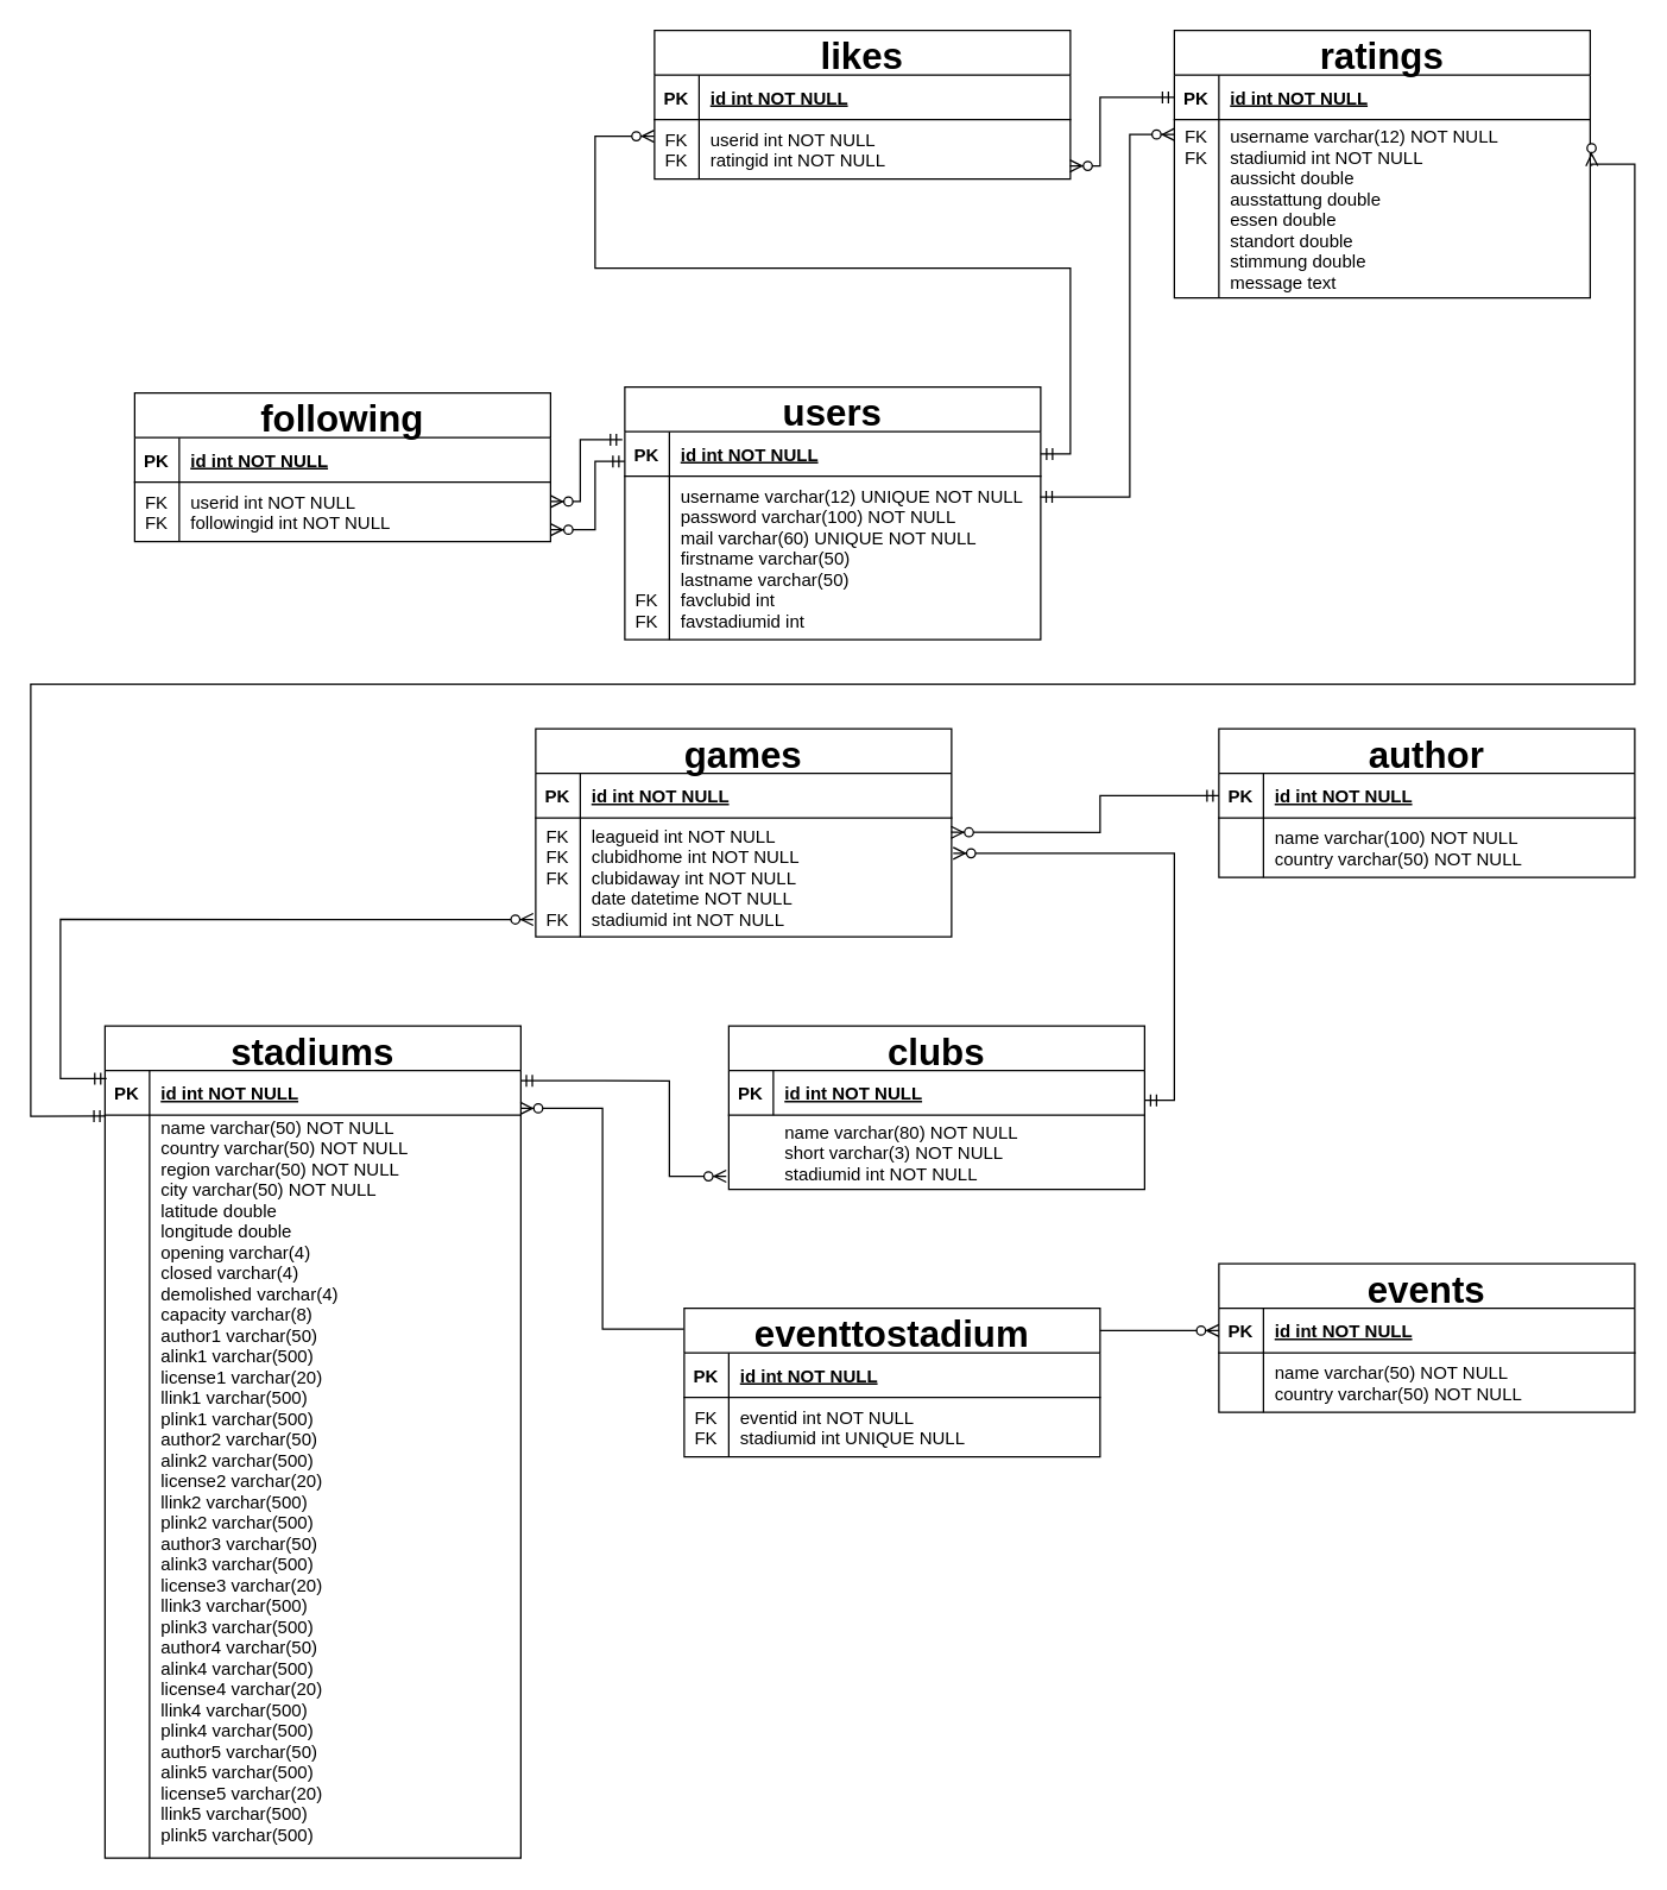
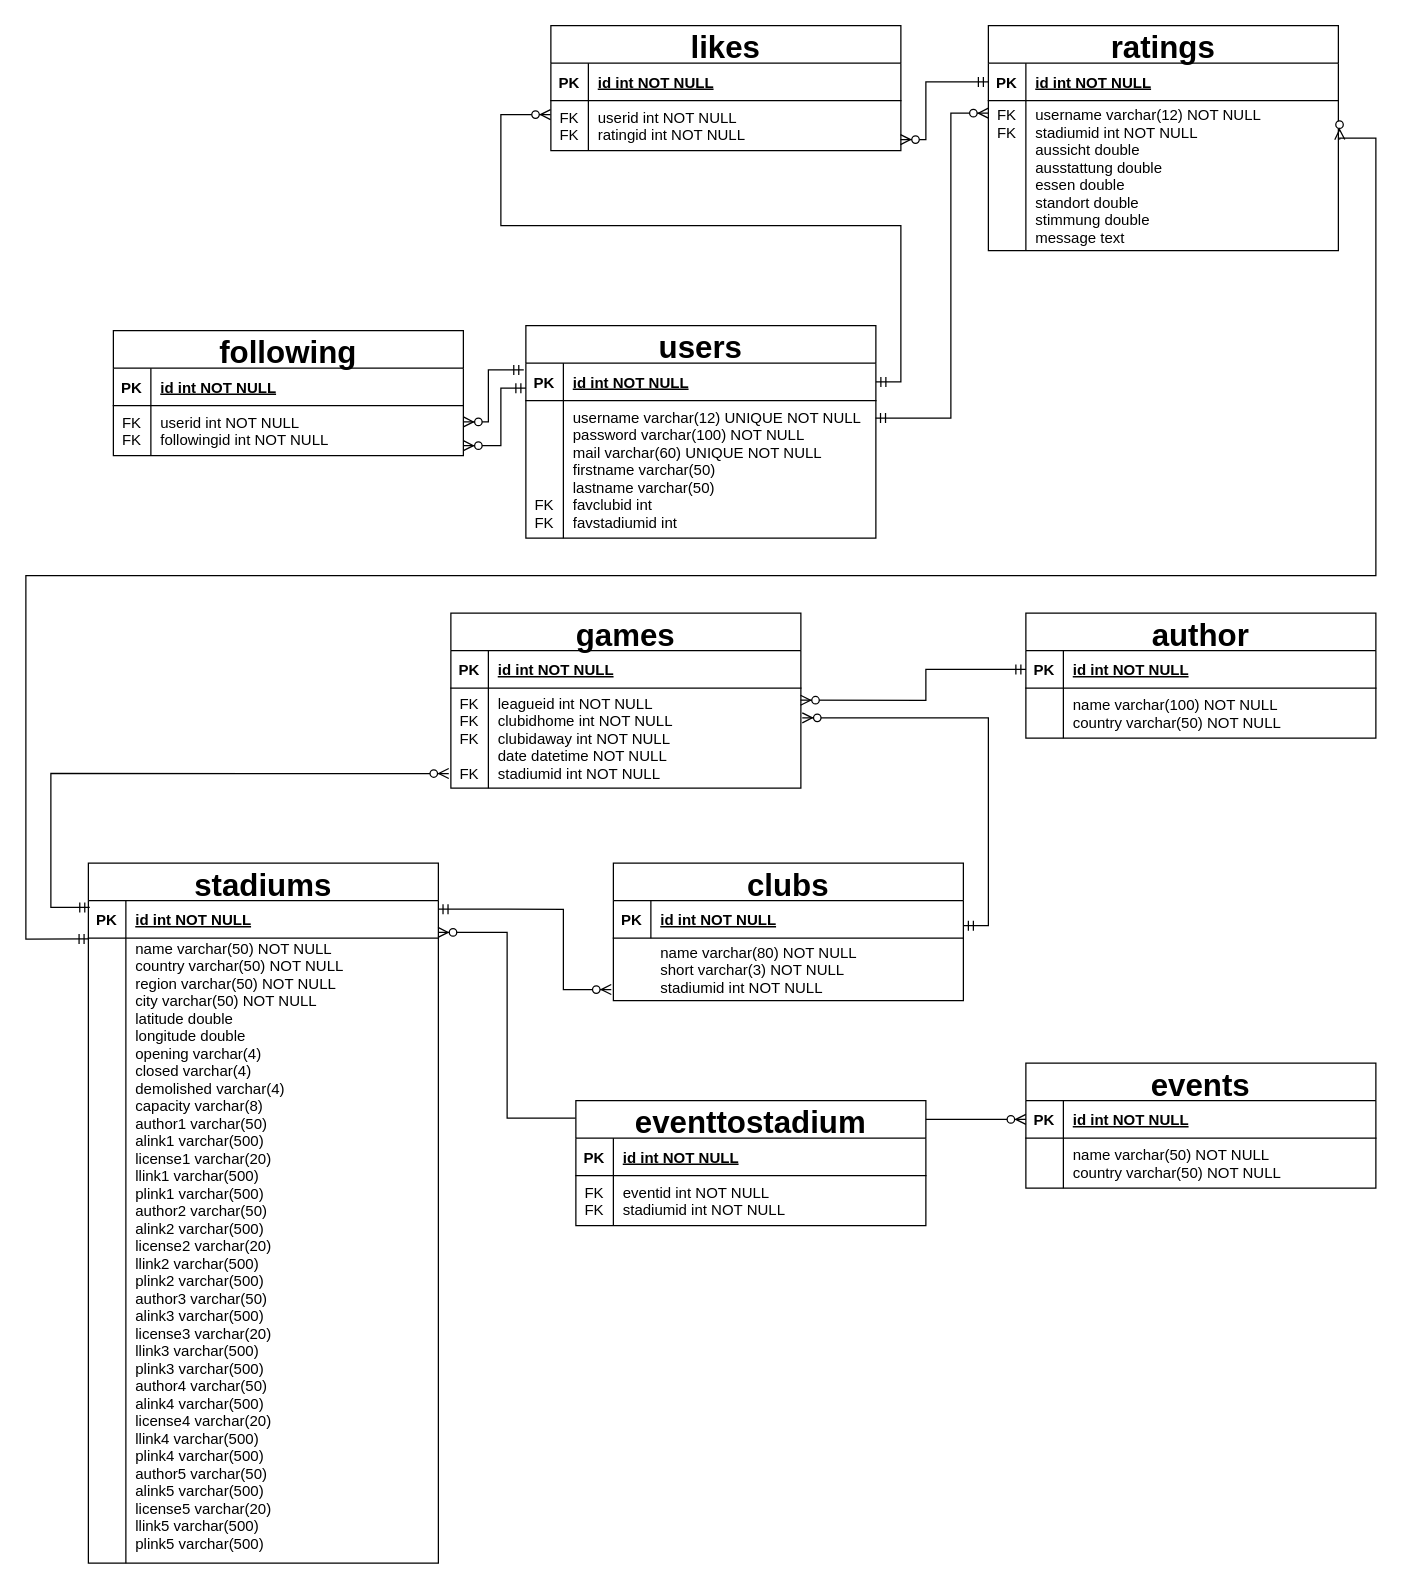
- <mxCell id="56" value="eventid int NOT NULL&#10;stadiumid int UNIQUE NULL" style="shape=partialRectangle;connectable=0;fillColor=none;top=0;left=0;bottom=0;right=0;align=left;spacingLeft=6;overflow=hidden;" parent="54" vertex="1"><mxGeometry x="30" width="250" height="40" as="geometry"><mxRectangle width="250" height="40" as="alternateBounds" /></mxGeometry></mxCell>
+ <mxCell id="56" value="eventid int NOT NULL&#10;stadiumid int NOT NULL" style="shape=partialRectangle;connectable=0;fillColor=none;top=0;left=0;bottom=0;right=0;align=left;spacingLeft=6;overflow=hidden;" parent="54" vertex="1"><mxGeometry x="30" width="250" height="40" as="geometry"><mxRectangle width="250" height="40" as="alternateBounds" /></mxGeometry></mxCell>
